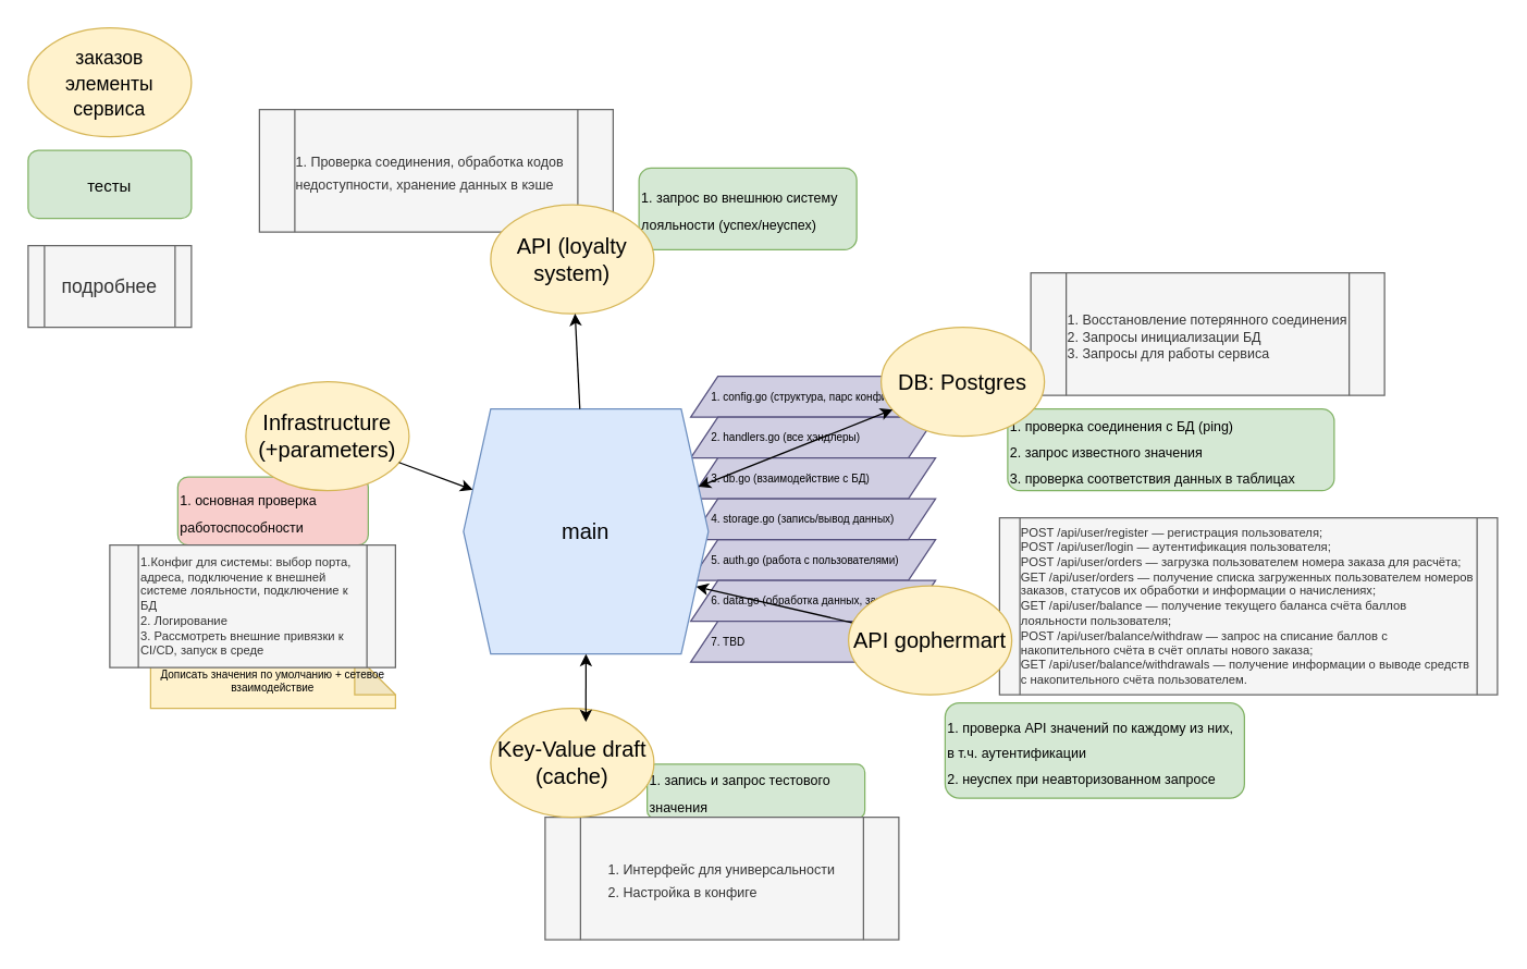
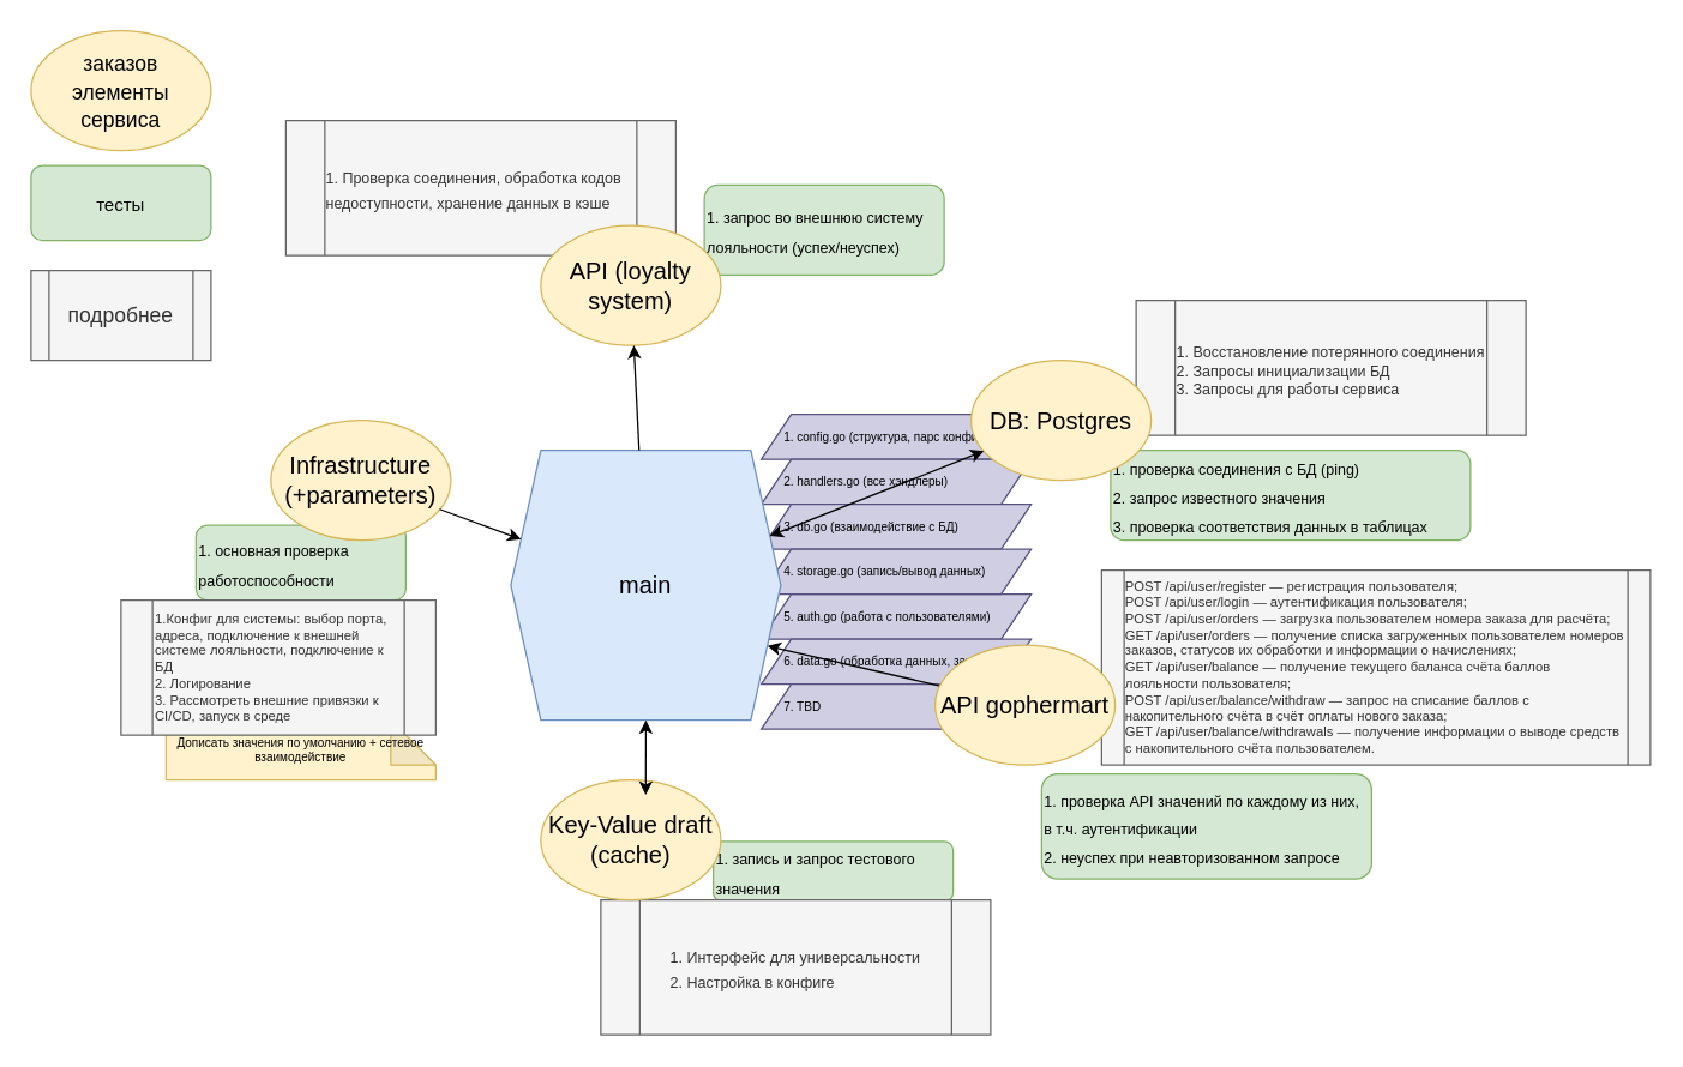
- <mxCell id="18" value="&lt;span style=&quot;font-size: 10px;&quot;&gt;1. основная проверка работоспособности&lt;/span&gt;" style="rounded=1;whiteSpace=wrap;html=1;fontSize=16;fillColor=#f8cecc;align=left;strokeColor=#82b366;" vertex="1" parent="11"><mxGeometry x="130" y="350" width="140" height="50" as="geometry" /></mxCell>
+ <mxCell id="18" value="&lt;span style=&quot;font-size: 10px;&quot;&gt;1. основная проверка работоспособности&lt;/span&gt;" style="rounded=1;whiteSpace=wrap;html=1;fontSize=16;fillColor=#d5e8d4;align=left;strokeColor=#82b366;" vertex="1" parent="11"><mxGeometry x="130" y="350" width="140" height="50" as="geometry" /></mxCell>
